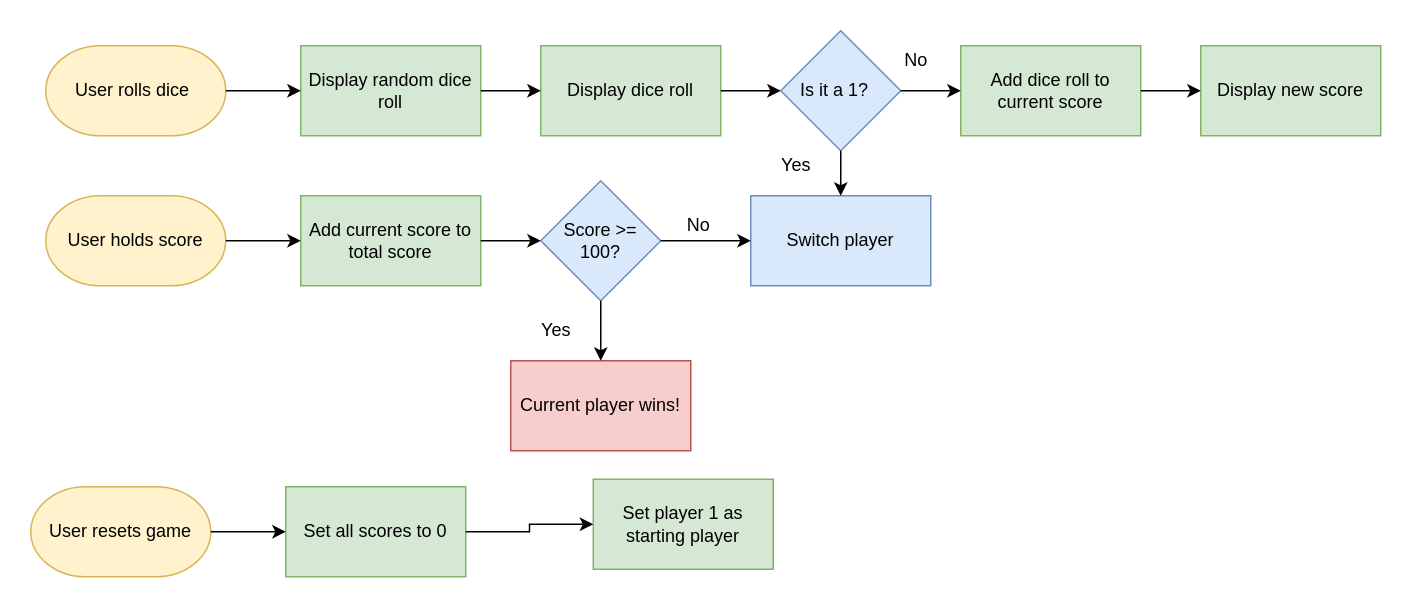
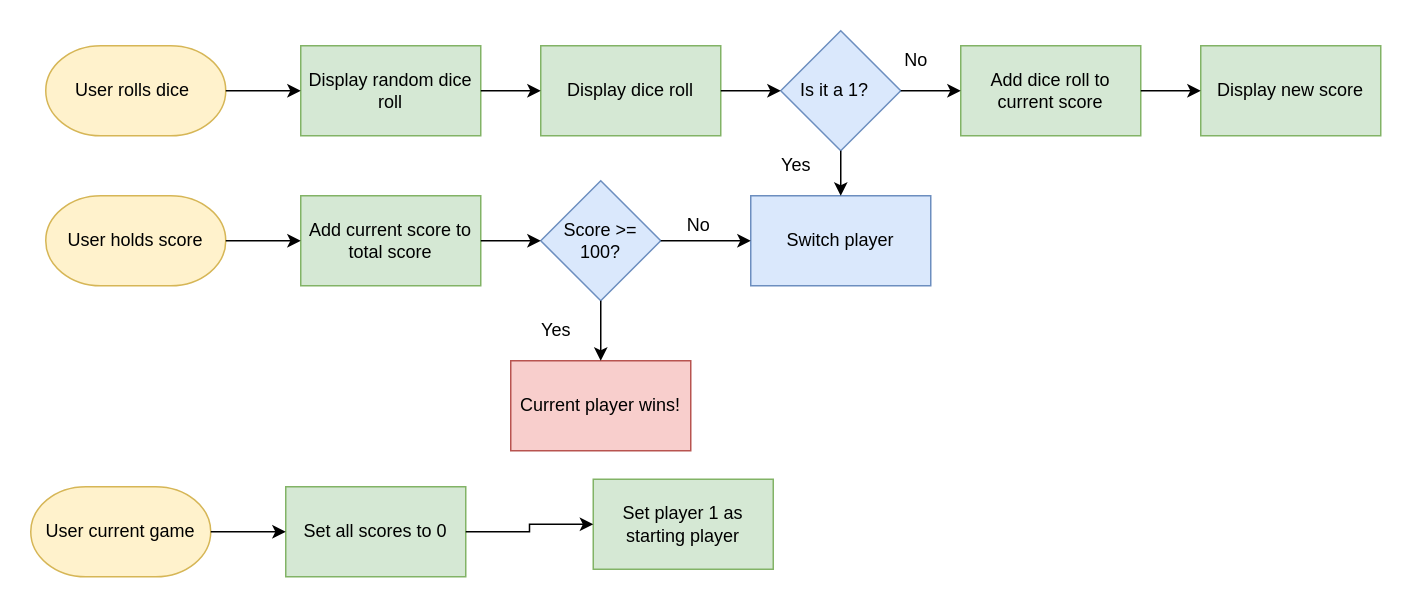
- <mxCell id="28" value="User resets game" style="strokeWidth=1;html=1;shape=mxgraph.flowchart.terminator;whiteSpace=wrap;fillColor=#fff2cc;strokeColor=#d6b656;" vertex="1" parent="2"><mxGeometry y="304" width="120" height="60" as="geometry" /></mxCell>
+ <mxCell id="28" value="User current game" style="strokeWidth=1;html=1;shape=mxgraph.flowchart.terminator;whiteSpace=wrap;fillColor=#fff2cc;strokeColor=#d6b656;" vertex="1" parent="2"><mxGeometry y="304" width="120" height="60" as="geometry" /></mxCell>
